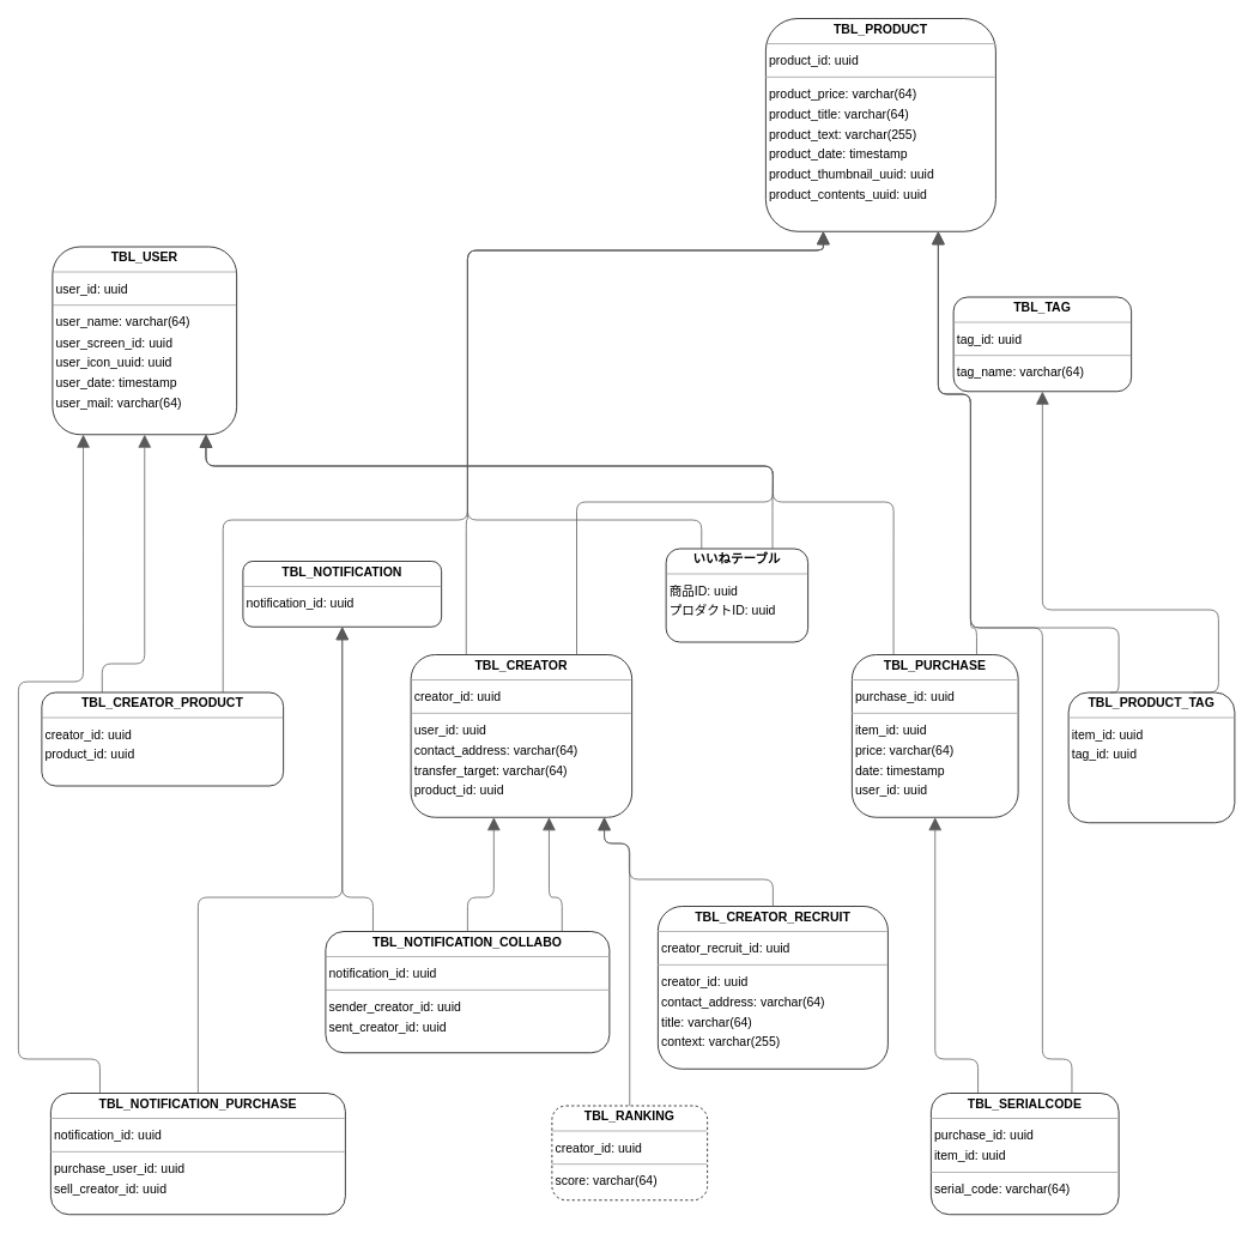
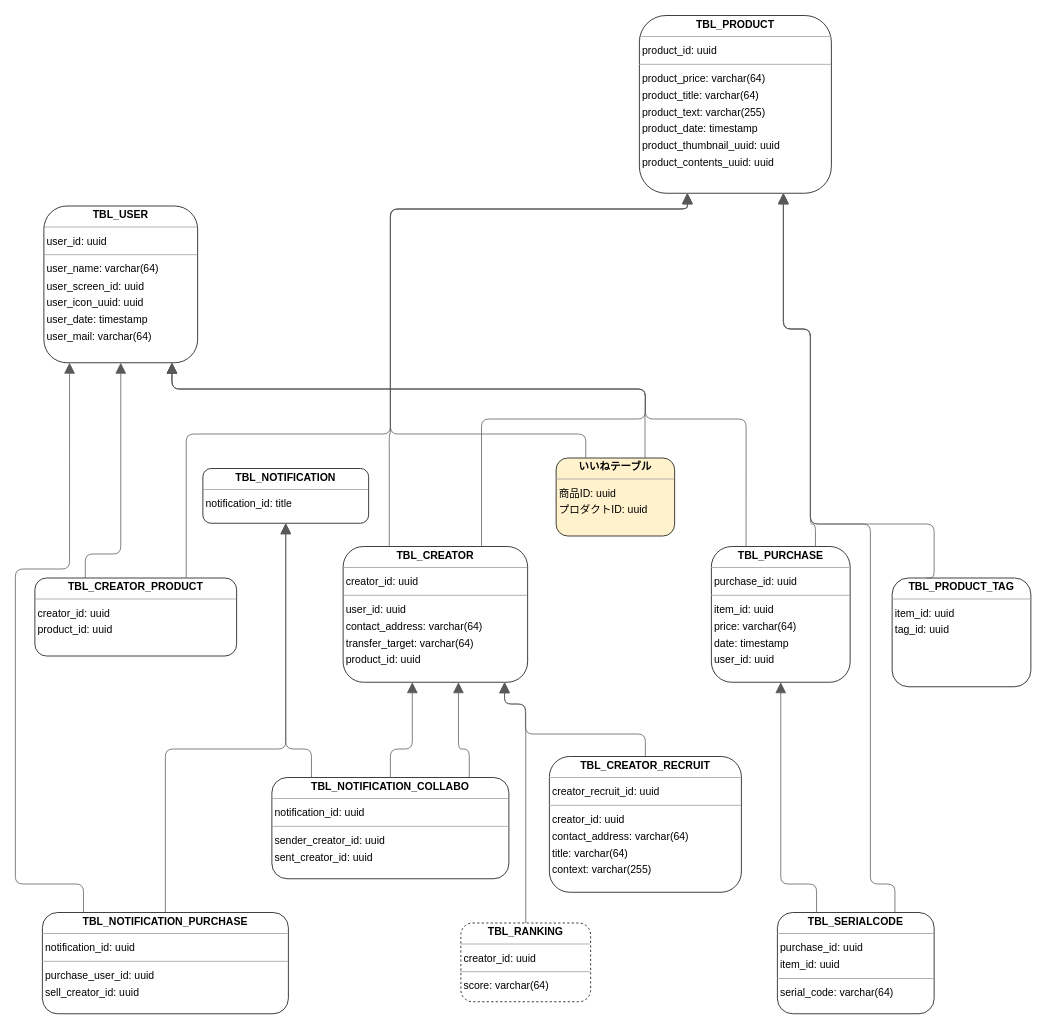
- <mxCell id="14" value="&lt;p style=&quot;margin:0px;margin-top:4px;text-align:center;&quot;&gt;&lt;b&gt;TBL_TAG&lt;/b&gt;&lt;/p&gt;&lt;hr size=&quot;1&quot;/&gt;&lt;p style=&quot;margin:0 0 0 4px;line-height:1.6;&quot;&gt; tag_id: uuid&lt;/p&gt;&lt;hr size=&quot;1&quot;/&gt;&lt;p style=&quot;margin:0 0 0 4px;line-height:1.6;&quot;&gt; tag_name: varchar(64)&lt;/p&gt;" style="verticalAlign=top;align=left;overflow=fill;fontSize=14;fontFamily=Helvetica;html=1;rounded=1;shadow=0;comic=0;labelBackgroundColor=none;strokeWidth=1;" parent="1" vertex="1"><mxGeometry x="1061" y="330" width="198" height="105" as="geometry" /></mxCell>
- <mxCell id="29" value="" style="html=1;rounded=1;edgeStyle=orthogonalEdgeStyle;dashed=0;startArrow=none;endArrow=block;endSize=12;strokeColor=#595959;exitX=0.750;exitY=0.000;exitDx=0;exitDy=0;entryX=0.500;entryY=1.000;entryDx=0;entryDy=0;" parent="1" source="10" target="14" edge="1"><mxGeometry width="50" height="50" relative="1" as="geometry"><Array as="points"><mxPoint x="1356" y="678" /><mxPoint x="1160" y="678" /></Array></mxGeometry></mxCell>
- <mxCell id="6" value="&lt;p style=&quot;margin:0px;margin-top:4px;text-align:center;&quot;&gt;&lt;b&gt;TBL_NOTIFICATION&lt;/b&gt;&lt;/p&gt;&lt;hr size=&quot;1&quot;/&gt;&lt;p style=&quot;margin:0 0 0 4px;line-height:1.6;&quot;&gt; notification_id: uuid&lt;/p&gt;" style="verticalAlign=top;align=left;overflow=fill;fontSize=14;fontFamily=Helvetica;html=1;rounded=1;shadow=0;comic=0;labelBackgroundColor=none;strokeWidth=1;" parent="1" vertex="1"><mxGeometry x="270" y="624" width="221" height="73" as="geometry" /></mxCell>
+ <mxCell id="6" value="&lt;p style=&quot;margin:0px;margin-top:4px;text-align:center;&quot;&gt;&lt;b&gt;TBL_NOTIFICATION&lt;/b&gt;&lt;/p&gt;&lt;hr size=&quot;1&quot;/&gt;&lt;p style=&quot;margin:0 0 0 4px;line-height:1.6;&quot;&gt; notification_id: title&lt;/p&gt;" style="verticalAlign=top;align=left;overflow=fill;fontSize=14;fontFamily=Helvetica;html=1;rounded=1;shadow=0;comic=0;labelBackgroundColor=none;strokeWidth=1;" parent="1" vertex="1"><mxGeometry x="270" y="624" width="221" height="73" as="geometry" /></mxCell>
- <mxCell id="5" value="&lt;p style=&quot;margin:0px;margin-top:4px;text-align:center;&quot;&gt;&lt;b&gt;いいねテーブル&lt;/b&gt;&lt;/p&gt;&lt;hr size=&quot;1&quot;&gt;&lt;p style=&quot;margin:0 0 0 4px;line-height:1.6;&quot;&gt;商品ID: uuid&lt;br&gt;プロダクトID: uuid&lt;/p&gt;" style="verticalAlign=top;align=left;overflow=fill;fontSize=14;fontFamily=Helvetica;html=1;rounded=1;shadow=0;comic=0;labelBackgroundColor=none;strokeWidth=1;" parent="1" vertex="1"><mxGeometry x="741" y="610" width="158" height="104" as="geometry" /></mxCell>
+ <mxCell id="5" value="&lt;p style=&quot;margin:0px;margin-top:4px;text-align:center;&quot;&gt;&lt;b&gt;いいねテーブル&lt;/b&gt;&lt;/p&gt;&lt;hr size=&quot;1&quot;&gt;&lt;p style=&quot;margin:0 0 0 4px;line-height:1.6;&quot;&gt;商品ID: uuid&lt;br&gt;プロダクトID: uuid&lt;/p&gt;" style="verticalAlign=top;align=left;overflow=fill;fontSize=14;fontFamily=Helvetica;html=1;rounded=1;shadow=0;comic=0;labelBackgroundColor=none;strokeWidth=1;fillColor=#fff2cc;" parent="1" vertex="1"><mxGeometry x="741" y="610" width="158" height="104" as="geometry" /></mxCell>
